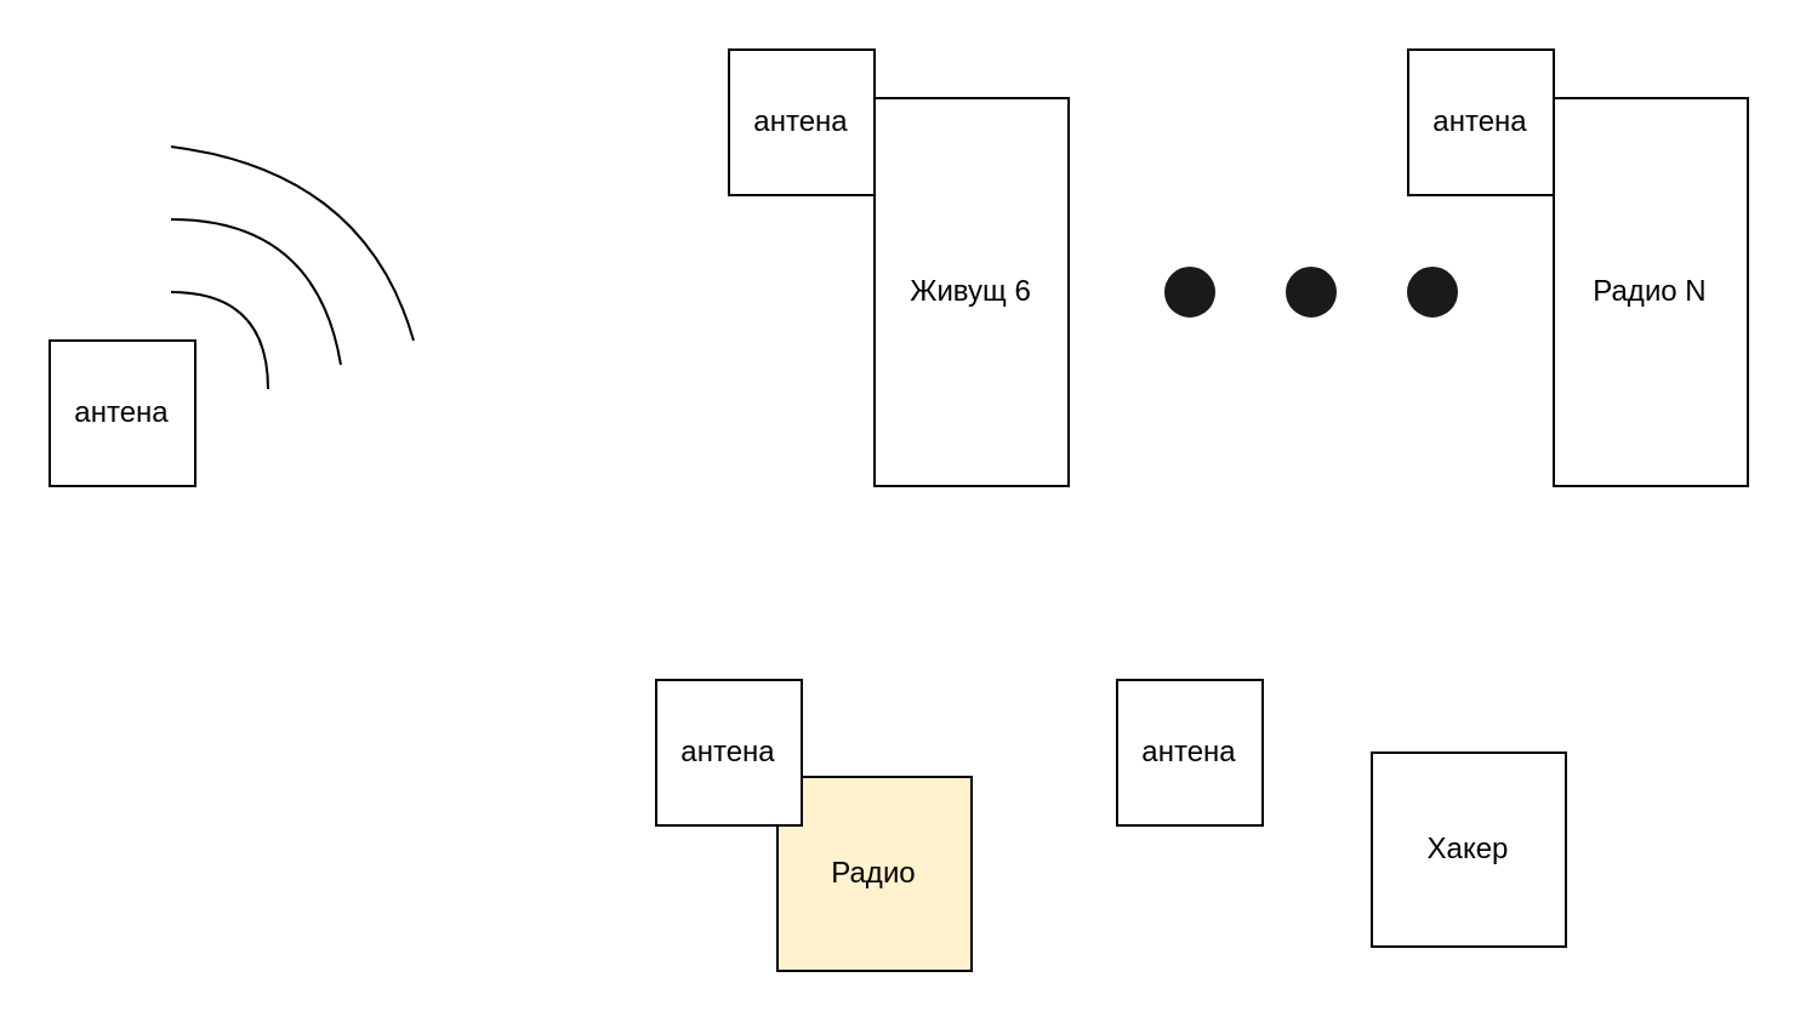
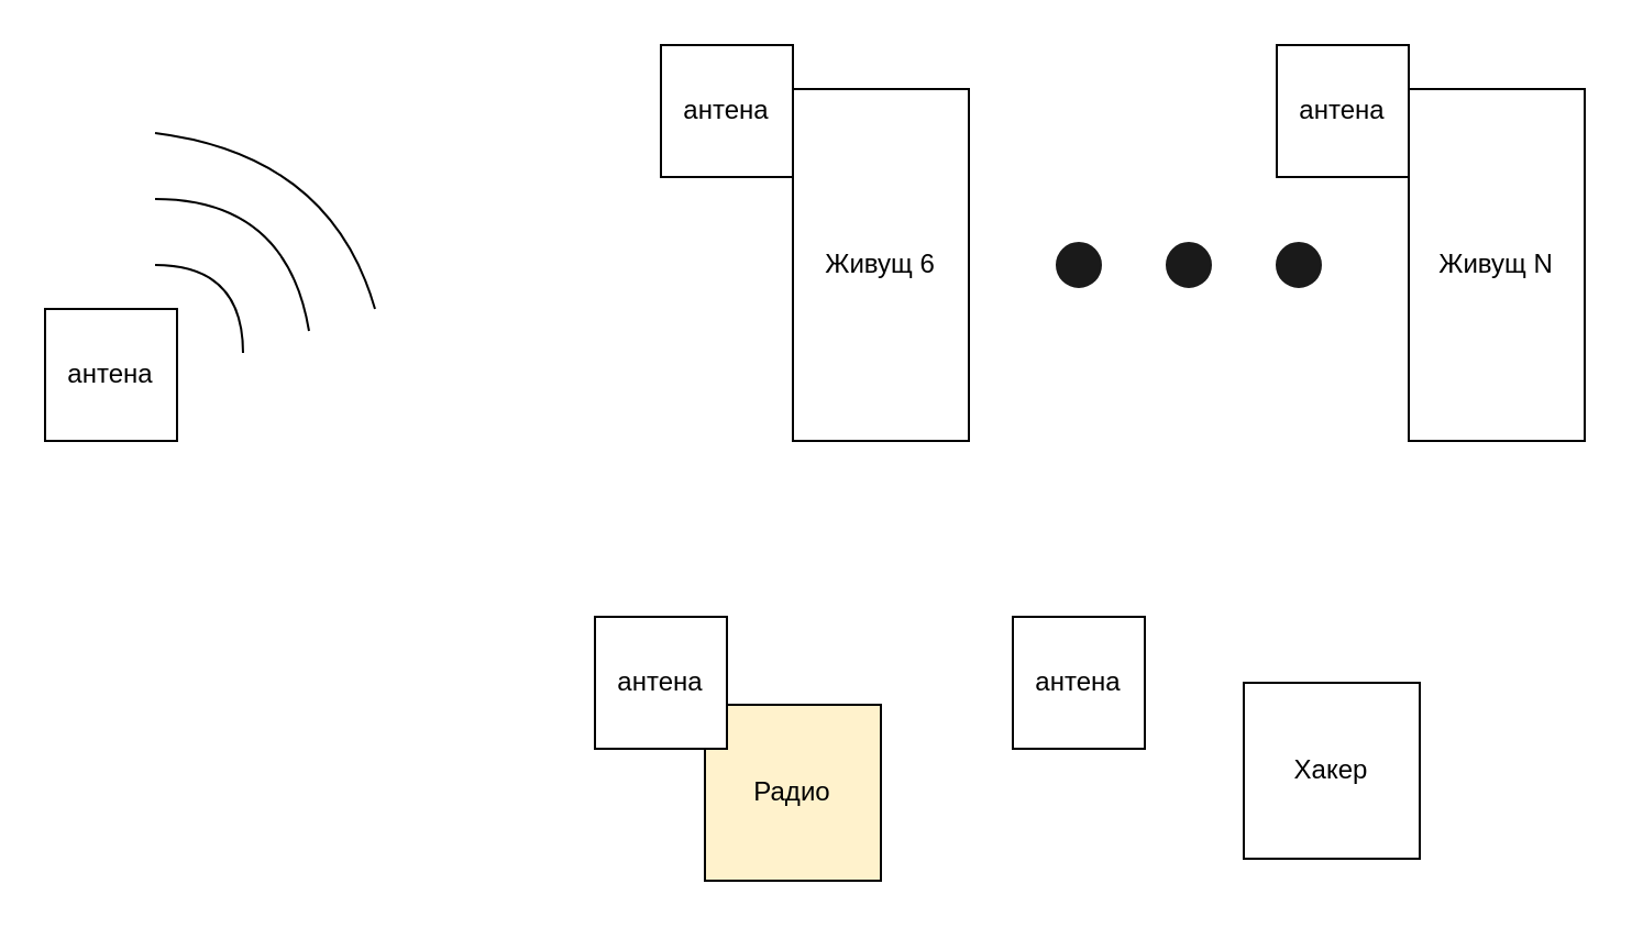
- <mxCell id="6" value="Радио N" style="rounded=0;whiteSpace=wrap;html=1;direction=south;" vertex="1" parent="1"><mxGeometry x="640" y="40" width="80" height="160" as="geometry" /></mxCell>
+ <mxCell id="6" value="Живущ N" style="rounded=0;whiteSpace=wrap;html=1;direction=south;" vertex="1" parent="1"><mxGeometry x="640" y="40" width="80" height="160" as="geometry" /></mxCell>
